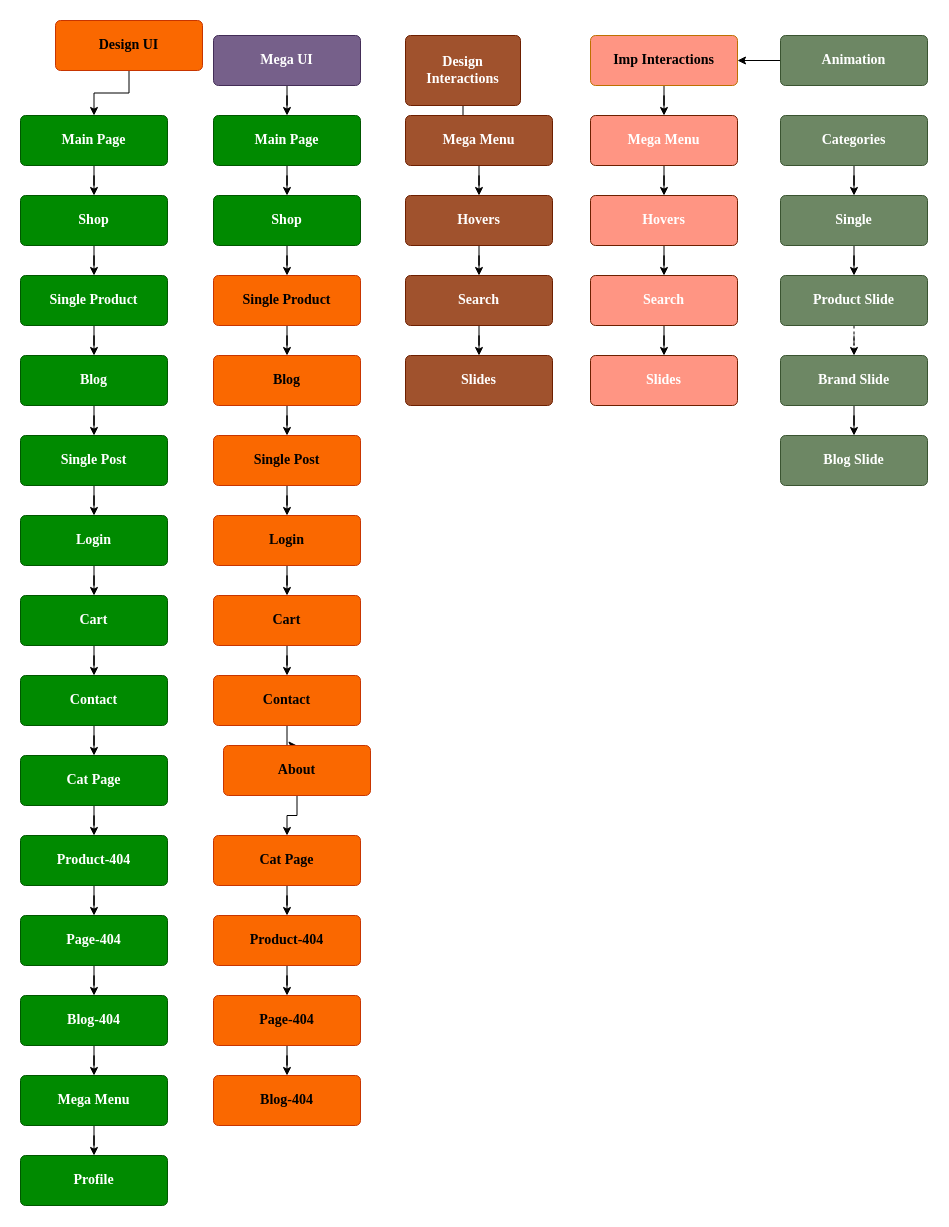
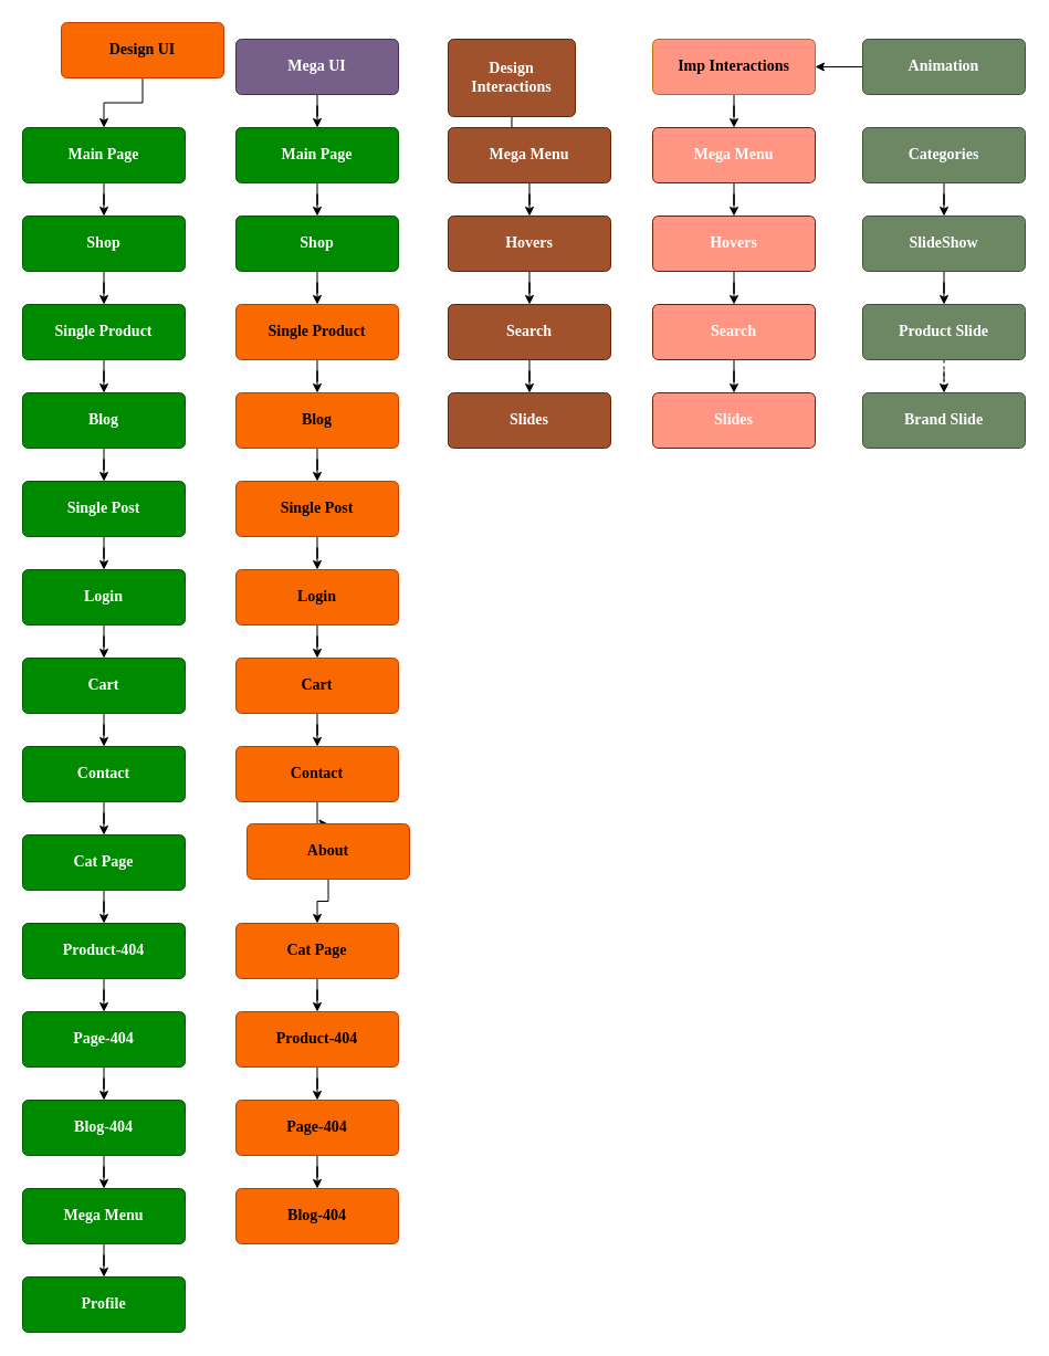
- <mxCell id="78" value="Single" style="html=1;shadow=0;dashed=0;shape=mxgraph.bootstrap.rrect;rSize=5;strokeColor=#3A5431;strokeWidth=1;fillColor=#6d8764;fontColor=#ffffff;whiteSpace=wrap;align=center;verticalAlign=middle;spacingLeft=0;fontStyle=1;fontSize=14;spacing=5;rounded=1;glass=0;fillStyle=auto;fontFamily=Comic Sans MS;horizontal=1;textDirection=rtl;points=[];" parent="1" vertex="1"><mxGeometry x="780" y="195" width="147" height="50" as="geometry" /></mxCell>
+ <mxCell id="78" value="SlideShow" style="html=1;shadow=0;dashed=0;shape=mxgraph.bootstrap.rrect;rSize=5;strokeColor=#3A5431;strokeWidth=1;fillColor=#6d8764;fontColor=#ffffff;whiteSpace=wrap;align=center;verticalAlign=middle;spacingLeft=0;fontStyle=1;fontSize=14;spacing=5;rounded=1;glass=0;fillStyle=auto;fontFamily=Comic Sans MS;horizontal=1;textDirection=rtl;points=[];" parent="1" vertex="1"><mxGeometry x="780" y="195" width="147" height="50" as="geometry" /></mxCell>
- <mxCell id="81" value="" style="edgeStyle=orthogonalEdgeStyle;rounded=0;orthogonalLoop=1;jettySize=auto;html=1;" parent="1" source="82" target="83" edge="1"><mxGeometry relative="1" as="geometry" /></mxCell>
- <mxCell id="83" value="Blog Slide" style="html=1;shadow=0;dashed=0;shape=mxgraph.bootstrap.rrect;rSize=5;strokeColor=#3A5431;strokeWidth=1;fillColor=#6d8764;fontColor=#ffffff;whiteSpace=wrap;align=center;verticalAlign=middle;spacingLeft=0;fontStyle=1;fontSize=14;spacing=5;rounded=1;glass=0;fillStyle=auto;fontFamily=Comic Sans MS;horizontal=1;textDirection=rtl;points=[];" parent="1" vertex="1"><mxGeometry x="780" y="435" width="147" height="50" as="geometry" /></mxCell>
